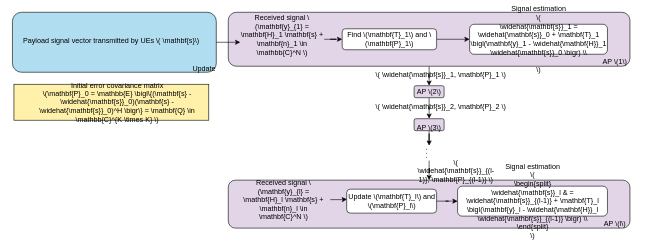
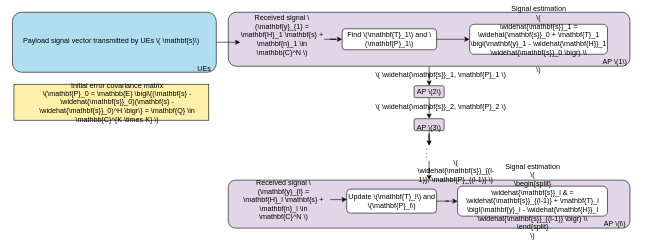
- <mxCell id="8" value="Update" style="text;html=1;align=center;verticalAlign=middle;whiteSpace=wrap;rounded=0;" parent="1" vertex="1"><mxGeometry x="310" y="100" width="60" height="30" as="geometry" /></mxCell>
+ <mxCell id="8" value="UEs" style="text;html=1;align=center;verticalAlign=middle;whiteSpace=wrap;rounded=0;" parent="1" vertex="1"><mxGeometry x="310" y="100" width="60" height="30" as="geometry" /></mxCell>
